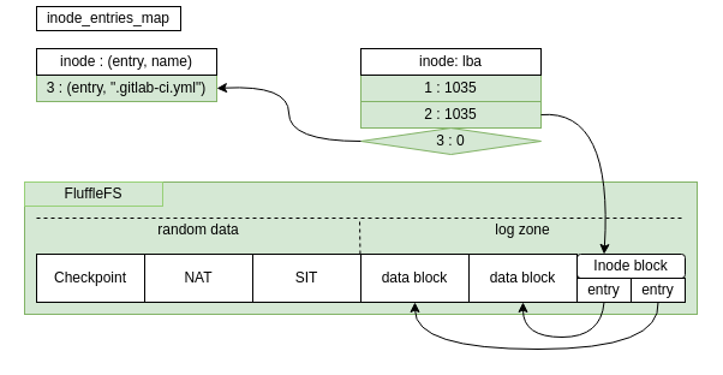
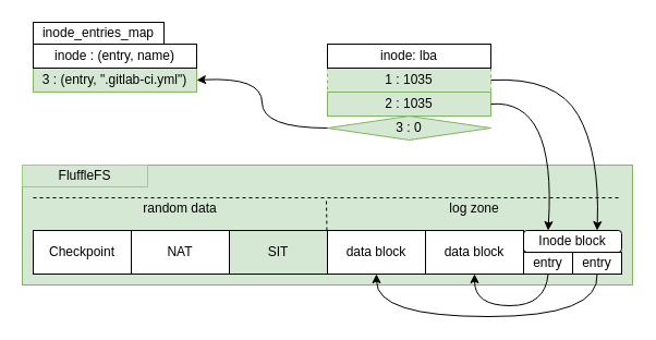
- <mxCell id="23" value="inode_entries_map" style="text;html=1;fillColor=default;align=center;verticalAlign=middle;whiteSpace=wrap;rounded=0;strokeColor=#000000;" vertex="1" parent="1"><mxGeometry x="30" y="5" width="120" height="20" as="geometry" /></mxCell>
+ <mxCell id="23" value="inode_entries_map" style="text;html=1;fillColor=default;align=center;verticalAlign=middle;whiteSpace=wrap;rounded=0;strokeColor=#000000;" vertex="1" parent="1"><mxGeometry x="30" y="20" width="120" height="20" as="geometry" /></mxCell>
- <mxCell id="2" value="1 : 1035" style="rounded=0;whiteSpace=wrap;html=1;fillColor=#d5e8d4;strokeColor=#82b366;" vertex="1" parent="1"><mxGeometry x="300" y="62" width="150" height="22" as="geometry" /></mxCell>
+ <mxCell id="2" value="1 : 1035" style="rounded=0;whiteSpace=wrap;html=1;fillColor=#d5e8d4;strokeColor=#82b366;dashed=1;" vertex="1" parent="1"><mxGeometry x="300" y="62" width="150" height="22" as="geometry" /></mxCell>
+ <mxCell id="16" value="" style="curved=1;endArrow=classic;html=1;rounded=0;entryX=0.75;entryY=0;entryDx=0;entryDy=0;exitX=1;exitY=0.5;exitDx=0;exitDy=0;" edge="1" parent="1" source="2" target="9"><mxGeometry width="50" height="50" relative="1" as="geometry"><mxPoint x="525" y="251" as="sourcePoint" /><mxPoint x="435" y="251" as="targetPoint" /><Array as="points"><mxPoint x="510" y="70" /><mxPoint x="550" y="140" /></Array></mxGeometry></mxCell>
- <mxCell id="8" value="SIT" style="rounded=0;whiteSpace=wrap;html=1;" vertex="1" parent="1"><mxGeometry x="210" y="211" width="90" height="40" as="geometry" /></mxCell>
+ <mxCell id="8" value="SIT" style="rounded=0;whiteSpace=wrap;html=1;fillColor=#d5e8d4;" vertex="1" parent="1"><mxGeometry x="210" y="211" width="90" height="40" as="geometry" /></mxCell>
